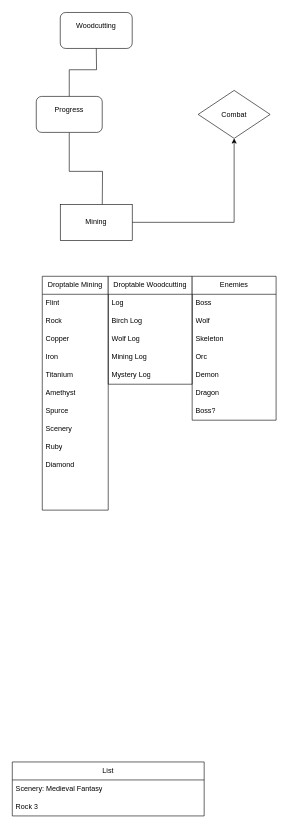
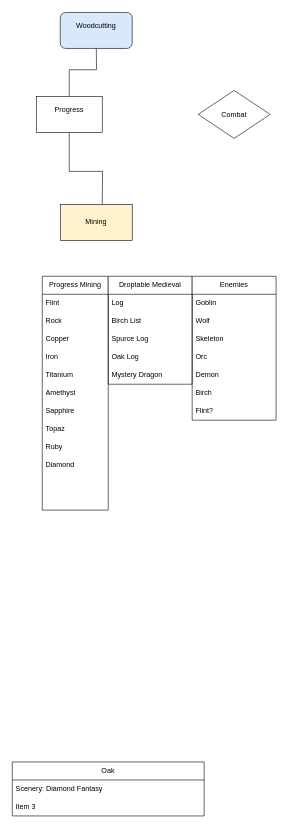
- <mxCell id="10" value="Woodcutting&lt;div&gt;&lt;br&gt;&lt;/div&gt;" style="rounded=1;whiteSpace=wrap;html=1;" vertex="1" parent="1"><mxGeometry x="100" y="20" width="120" height="60" as="geometry" /></mxCell>
+ <mxCell id="10" value="Woodcutting&lt;div&gt;&lt;br&gt;&lt;/div&gt;" style="rounded=1;whiteSpace=wrap;html=1;fillColor=#dae8fc;" vertex="1" parent="1"><mxGeometry x="100" y="20" width="120" height="60" as="geometry" /></mxCell>
- <mxCell id="7" value="Progress&lt;div&gt;&lt;br&gt;&lt;/div&gt;" style="whiteSpace=wrap;html=1;rounded=1;" vertex="1" parent="1"><mxGeometry x="60" y="160" width="110" height="60" as="geometry" /></mxCell>
+ <mxCell id="7" value="Progress&lt;div&gt;&lt;br&gt;&lt;/div&gt;" style="rounded=0;whiteSpace=wrap;html=1;" vertex="1" parent="1"><mxGeometry x="60" y="160" width="110" height="60" as="geometry" /></mxCell>
- <mxCell id="9" value="Mining" style="rounded=0;whiteSpace=wrap;html=1;" vertex="1" parent="1"><mxGeometry x="100" y="340" width="120" height="60" as="geometry" /></mxCell>
+ <mxCell id="9" value="Mining" style="rounded=0;whiteSpace=wrap;html=1;fillColor=#fff2cc;" vertex="1" parent="1"><mxGeometry x="100" y="340" width="120" height="60" as="geometry" /></mxCell>
- <mxCell id="8" style="edgeStyle=orthogonalEdgeStyle;rounded=0;orthogonalLoop=1;jettySize=auto;html=1;entryX=0.5;entryY=1;entryDx=0;entryDy=0;" edge="1" parent="1" source="9" target="11"><mxGeometry relative="1" as="geometry"><mxPoint x="330" y="230" as="targetPoint" /></mxGeometry></mxCell>
- <mxCell id="12" value="Droptable Mining" style="swimlane;fontStyle=0;childLayout=stackLayout;horizontal=1;startSize=30;horizontalStack=0;resizeParent=1;resizeParentMax=0;resizeLast=0;collapsible=1;marginBottom=0;whiteSpace=wrap;html=1;movable=1;resizable=1;rotatable=1;deletable=1;editable=1;locked=0;connectable=1;" vertex="1" parent="1"><mxGeometry x="70" y="460" width="110" height="390" as="geometry" /></mxCell>
+ <mxCell id="12" value="Progress Mining" style="swimlane;fontStyle=0;childLayout=stackLayout;horizontal=1;startSize=30;horizontalStack=0;resizeParent=1;resizeParentMax=0;resizeLast=0;collapsible=1;marginBottom=0;whiteSpace=wrap;html=1;movable=1;resizable=1;rotatable=1;deletable=1;editable=1;locked=0;connectable=1;" vertex="1" parent="1"><mxGeometry x="70" y="460" width="110" height="390" as="geometry" /></mxCell>
- <mxCell id="26" value="Droptable Woodcutting" style="swimlane;fontStyle=0;childLayout=stackLayout;horizontal=1;startSize=30;horizontalStack=0;resizeParent=1;resizeParentMax=0;resizeLast=0;collapsible=1;marginBottom=0;whiteSpace=wrap;html=1;" vertex="1" parent="1"><mxGeometry x="180" y="460" width="140" height="180" as="geometry" /></mxCell>
+ <mxCell id="26" value="Droptable Medieval" style="swimlane;fontStyle=0;childLayout=stackLayout;horizontal=1;startSize=30;horizontalStack=0;resizeParent=1;resizeParentMax=0;resizeLast=0;collapsible=1;marginBottom=0;whiteSpace=wrap;html=1;" vertex="1" parent="1"><mxGeometry x="180" y="460" width="140" height="180" as="geometry" /></mxCell>
- <mxCell id="33" value="Boss" style="text;strokeColor=none;fillColor=none;align=left;verticalAlign=middle;spacingLeft=4;spacingRight=4;overflow=hidden;points=[[0,0.5],[1,0.5]];portConstraint=eastwest;rotatable=0;whiteSpace=wrap;html=1;" vertex="1" parent="32"><mxGeometry y="30" width="140" height="30" as="geometry" /></mxCell>
+ <mxCell id="33" value="Goblin" style="text;strokeColor=none;fillColor=none;align=left;verticalAlign=middle;spacingLeft=4;spacingRight=4;overflow=hidden;points=[[0,0.5],[1,0.5]];portConstraint=eastwest;rotatable=0;whiteSpace=wrap;html=1;" vertex="1" parent="32"><mxGeometry y="30" width="140" height="30" as="geometry" /></mxCell>
- <mxCell id="28" value="Birch Log" style="text;strokeColor=none;fillColor=none;align=left;verticalAlign=middle;spacingLeft=4;spacingRight=4;overflow=hidden;points=[[0,0.5],[1,0.5]];portConstraint=eastwest;rotatable=0;whiteSpace=wrap;html=1;" vertex="1" parent="26"><mxGeometry y="60" width="140" height="30" as="geometry" /></mxCell>
+ <mxCell id="28" value="Birch List" style="text;strokeColor=none;fillColor=none;align=left;verticalAlign=middle;spacingLeft=4;spacingRight=4;overflow=hidden;points=[[0,0.5],[1,0.5]];portConstraint=eastwest;rotatable=0;whiteSpace=wrap;html=1;" vertex="1" parent="26"><mxGeometry y="60" width="140" height="30" as="geometry" /></mxCell>
- <mxCell id="29" value="Wolf Log" style="text;strokeColor=none;fillColor=none;align=left;verticalAlign=middle;spacingLeft=4;spacingRight=4;overflow=hidden;points=[[0,0.5],[1,0.5]];portConstraint=eastwest;rotatable=0;whiteSpace=wrap;html=1;" vertex="1" parent="26"><mxGeometry y="90" width="140" height="30" as="geometry" /></mxCell>
+ <mxCell id="29" value="Spurce Log" style="text;strokeColor=none;fillColor=none;align=left;verticalAlign=middle;spacingLeft=4;spacingRight=4;overflow=hidden;points=[[0,0.5],[1,0.5]];portConstraint=eastwest;rotatable=0;whiteSpace=wrap;html=1;" vertex="1" parent="26"><mxGeometry y="90" width="140" height="30" as="geometry" /></mxCell>
- <mxCell id="30" value="Mining Log" style="text;strokeColor=none;fillColor=none;align=left;verticalAlign=middle;spacingLeft=4;spacingRight=4;overflow=hidden;points=[[0,0.5],[1,0.5]];portConstraint=eastwest;rotatable=0;whiteSpace=wrap;html=1;" vertex="1" parent="26"><mxGeometry y="120" width="140" height="30" as="geometry" /></mxCell>
+ <mxCell id="30" value="Oak Log" style="text;strokeColor=none;fillColor=none;align=left;verticalAlign=middle;spacingLeft=4;spacingRight=4;overflow=hidden;points=[[0,0.5],[1,0.5]];portConstraint=eastwest;rotatable=0;whiteSpace=wrap;html=1;" vertex="1" parent="26"><mxGeometry y="120" width="140" height="30" as="geometry" /></mxCell>
- <mxCell id="31" value="Mystery Log" style="text;strokeColor=none;fillColor=none;align=left;verticalAlign=middle;spacingLeft=4;spacingRight=4;overflow=hidden;points=[[0,0.5],[1,0.5]];portConstraint=eastwest;rotatable=0;whiteSpace=wrap;html=1;" vertex="1" parent="26"><mxGeometry y="150" width="140" height="30" as="geometry" /></mxCell>
+ <mxCell id="31" value="Mystery Dragon" style="text;strokeColor=none;fillColor=none;align=left;verticalAlign=middle;spacingLeft=4;spacingRight=4;overflow=hidden;points=[[0,0.5],[1,0.5]];portConstraint=eastwest;rotatable=0;whiteSpace=wrap;html=1;" vertex="1" parent="26"><mxGeometry y="150" width="140" height="30" as="geometry" /></mxCell>
- <mxCell id="38" value="Dragon" style="text;strokeColor=none;fillColor=none;align=left;verticalAlign=middle;spacingLeft=4;spacingRight=4;overflow=hidden;points=[[0,0.5],[1,0.5]];portConstraint=eastwest;rotatable=0;whiteSpace=wrap;html=1;" vertex="1" parent="32"><mxGeometry y="180" width="140" height="30" as="geometry" /></mxCell>
+ <mxCell id="38" value="Birch" style="text;strokeColor=none;fillColor=none;align=left;verticalAlign=middle;spacingLeft=4;spacingRight=4;overflow=hidden;points=[[0,0.5],[1,0.5]];portConstraint=eastwest;rotatable=0;whiteSpace=wrap;html=1;" vertex="1" parent="32"><mxGeometry y="180" width="140" height="30" as="geometry" /></mxCell>
- <mxCell id="19" value="Spurce" style="text;strokeColor=none;fillColor=none;align=left;verticalAlign=middle;spacingLeft=4;spacingRight=4;overflow=hidden;points=[[0,0.5],[1,0.5]];portConstraint=eastwest;rotatable=1;whiteSpace=wrap;html=1;movable=1;resizable=1;deletable=1;editable=1;locked=0;connectable=1;" vertex="1" parent="12"><mxGeometry y="210" width="110" height="30" as="geometry" /></mxCell>
+ <mxCell id="19" value="Sapphire" style="text;strokeColor=none;fillColor=none;align=left;verticalAlign=middle;spacingLeft=4;spacingRight=4;overflow=hidden;points=[[0,0.5],[1,0.5]];portConstraint=eastwest;rotatable=1;whiteSpace=wrap;html=1;movable=1;resizable=1;deletable=1;editable=1;locked=0;connectable=1;" vertex="1" parent="12"><mxGeometry y="210" width="110" height="30" as="geometry" /></mxCell>
- <mxCell id="39" value="Boss?" style="text;strokeColor=none;fillColor=none;align=left;verticalAlign=middle;spacingLeft=4;spacingRight=4;overflow=hidden;points=[[0,0.5],[1,0.5]];portConstraint=eastwest;rotatable=0;whiteSpace=wrap;html=1;" vertex="1" parent="32"><mxGeometry y="210" width="140" height="30" as="geometry" /></mxCell>
+ <mxCell id="39" value="Flint?" style="text;strokeColor=none;fillColor=none;align=left;verticalAlign=middle;spacingLeft=4;spacingRight=4;overflow=hidden;points=[[0,0.5],[1,0.5]];portConstraint=eastwest;rotatable=0;whiteSpace=wrap;html=1;" vertex="1" parent="32"><mxGeometry y="210" width="140" height="30" as="geometry" /></mxCell>
- <mxCell id="20" value="Scenery" style="text;strokeColor=none;fillColor=none;align=left;verticalAlign=middle;spacingLeft=4;spacingRight=4;overflow=hidden;points=[[0,0.5],[1,0.5]];portConstraint=eastwest;rotatable=1;whiteSpace=wrap;html=1;movable=1;resizable=1;deletable=1;editable=1;locked=0;connectable=1;" vertex="1" parent="12"><mxGeometry y="240" width="110" height="30" as="geometry" /></mxCell>
+ <mxCell id="20" value="Topaz" style="text;strokeColor=none;fillColor=none;align=left;verticalAlign=middle;spacingLeft=4;spacingRight=4;overflow=hidden;points=[[0,0.5],[1,0.5]];portConstraint=eastwest;rotatable=1;whiteSpace=wrap;html=1;movable=1;resizable=1;deletable=1;editable=1;locked=0;connectable=1;" vertex="1" parent="12"><mxGeometry y="240" width="110" height="30" as="geometry" /></mxCell>
- <mxCell id="2" value="List" style="swimlane;fontStyle=0;childLayout=stackLayout;horizontal=1;startSize=30;horizontalStack=0;resizeParent=1;resizeParentMax=0;resizeLast=0;collapsible=1;marginBottom=0;whiteSpace=wrap;html=1;" vertex="1" parent="1"><mxGeometry y="1270" width="320" height="90" as="geometry" x="20" /></mxCell>
+ <mxCell id="2" value="Oak" style="swimlane;fontStyle=0;childLayout=stackLayout;horizontal=1;startSize=30;horizontalStack=0;resizeParent=1;resizeParentMax=0;resizeLast=0;collapsible=1;marginBottom=0;whiteSpace=wrap;html=1;" vertex="1" parent="1"><mxGeometry y="1270" width="320" height="90" as="geometry" x="20" /></mxCell>
- <mxCell id="3" value="Scenery: Medieval Fantasy" style="text;strokeColor=none;fillColor=none;align=left;verticalAlign=middle;spacingLeft=4;spacingRight=4;overflow=hidden;points=[[0,0.5],[1,0.5]];portConstraint=eastwest;rotatable=0;whiteSpace=wrap;html=1;" vertex="1" parent="2"><mxGeometry y="30" width="320" height="30" as="geometry" /></mxCell>
+ <mxCell id="3" value="Scenery: Diamond Fantasy" style="text;strokeColor=none;fillColor=none;align=left;verticalAlign=middle;spacingLeft=4;spacingRight=4;overflow=hidden;points=[[0,0.5],[1,0.5]];portConstraint=eastwest;rotatable=0;whiteSpace=wrap;html=1;" vertex="1" parent="2"><mxGeometry y="30" width="320" height="30" as="geometry" /></mxCell>
- <mxCell id="4" value="Rock 3" style="text;strokeColor=none;fillColor=none;align=left;verticalAlign=middle;spacingLeft=4;spacingRight=4;overflow=hidden;points=[[0,0.5],[1,0.5]];portConstraint=eastwest;rotatable=0;whiteSpace=wrap;html=1;" vertex="1" parent="2"><mxGeometry y="60" width="320" height="30" as="geometry" /></mxCell>
+ <mxCell id="4" value="Item 3" style="text;strokeColor=none;fillColor=none;align=left;verticalAlign=middle;spacingLeft=4;spacingRight=4;overflow=hidden;points=[[0,0.5],[1,0.5]];portConstraint=eastwest;rotatable=0;whiteSpace=wrap;html=1;" vertex="1" parent="2"><mxGeometry y="60" width="320" height="30" as="geometry" /></mxCell>
